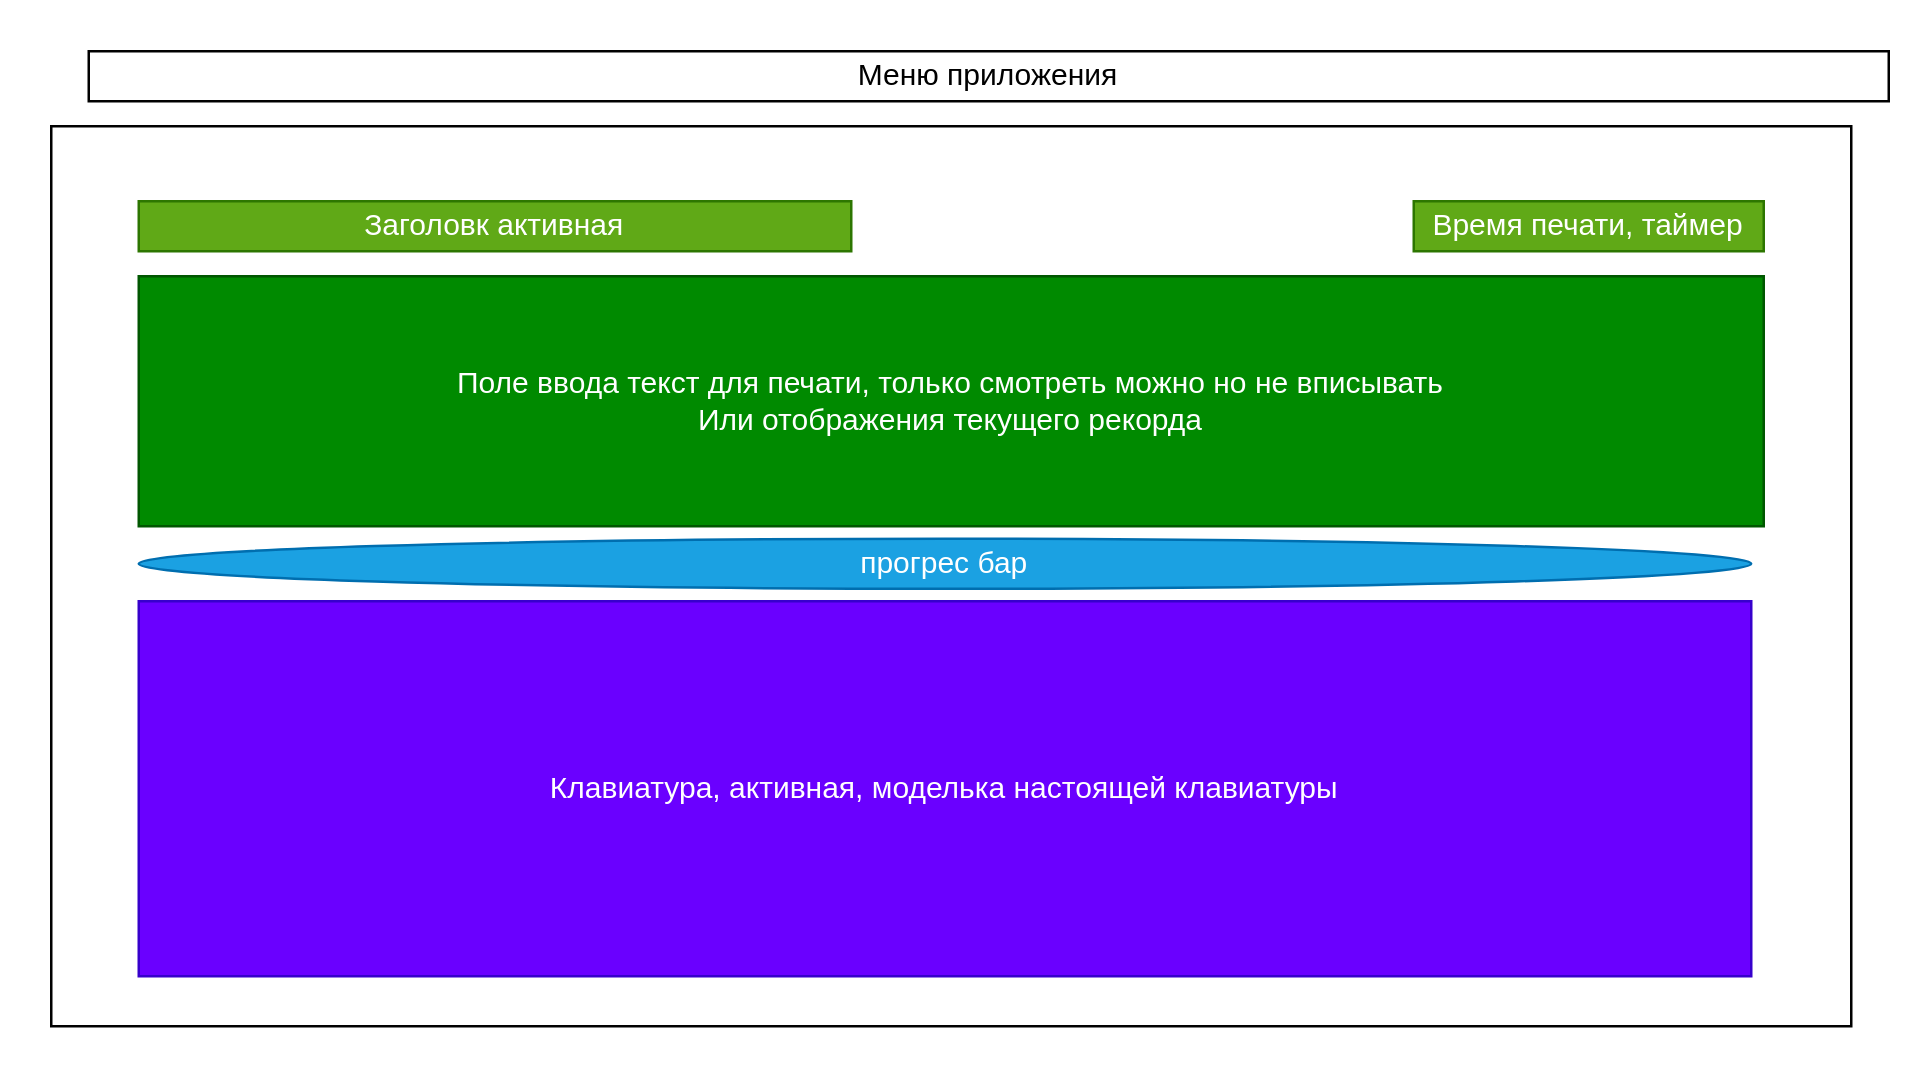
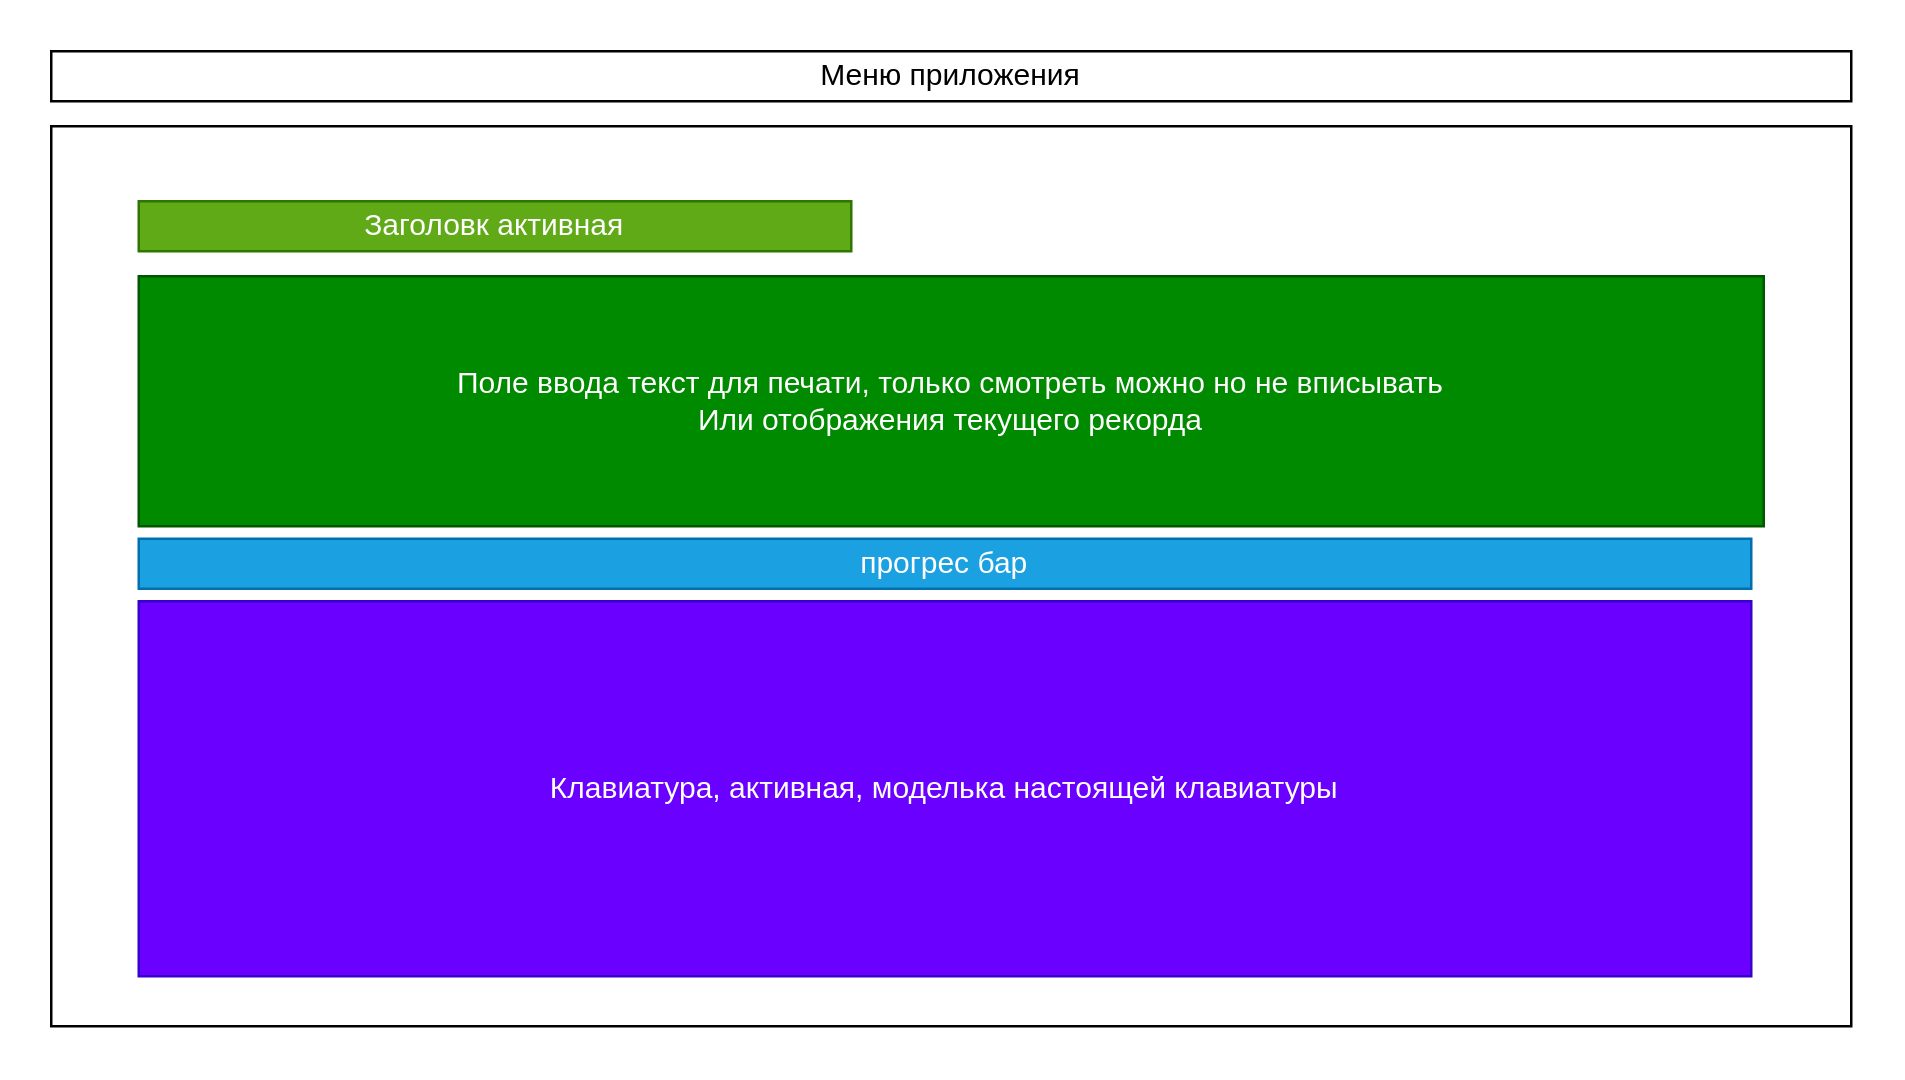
- <mxCell id="7" value="Меню приложения" style="whiteSpace=wrap;html=1;" parent="1" vertex="1"><mxGeometry x="35" y="20" width="720" height="20" as="geometry" /></mxCell>
+ <mxCell id="7" value="Меню приложения" style="whiteSpace=wrap;html=1;" parent="1" vertex="1"><mxGeometry x="20" y="20" width="720" height="20" as="geometry" /></mxCell>
- <mxCell id="4" value="Время печати, таймер" style="whiteSpace=wrap;html=1;fillColor=#60a917;fontColor=#ffffff;strokeColor=#2D7600;" parent="1" vertex="1"><mxGeometry x="565" y="80" width="140" height="20" as="geometry" /></mxCell>
- <mxCell id="8" value="прогрес бар" style="ellipse;whiteSpace=wrap;html=1;fillColor=#1ba1e2;fontColor=#ffffff;strokeColor=#006EAF;" vertex="1" parent="1"><mxGeometry x="55" y="215" width="645" height="20" as="geometry" /></mxCell>
+ <mxCell id="8" value="прогрес бар" style="whiteSpace=wrap;html=1;fillColor=#1ba1e2;fontColor=#ffffff;strokeColor=#006EAF;" vertex="1" parent="1"><mxGeometry x="55" y="215" width="645" height="20" as="geometry" /></mxCell>
